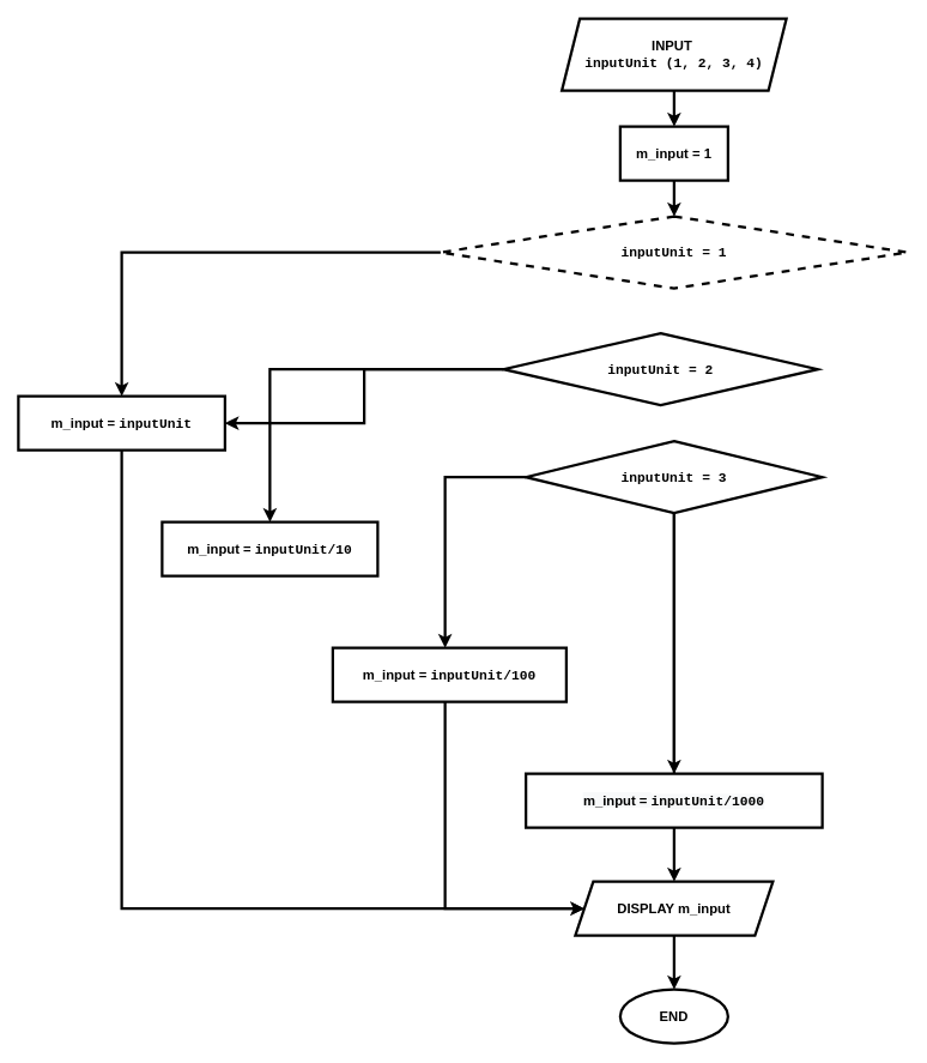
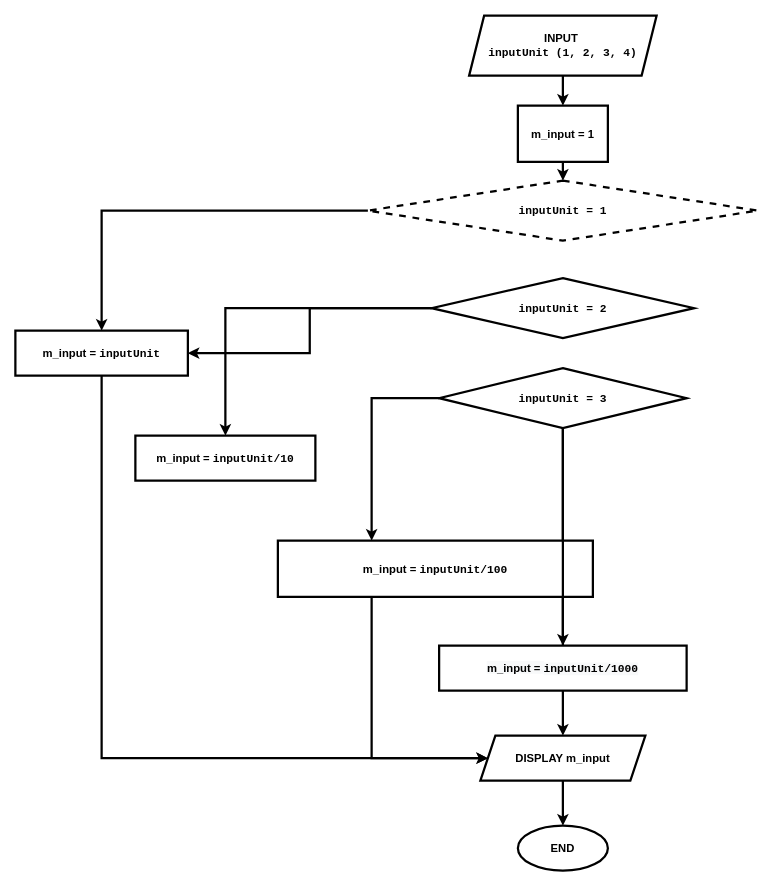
- <mxCell id="5" value="m_input = 1" style="whiteSpace=wrap;html=1;strokeWidth=3;fontStyle=1;fontSize=15;" vertex="1" parent="1"><mxGeometry x="690" y="140" width="120" height="60" as="geometry" /></mxCell>
+ <mxCell id="5" value="m_input = 1" style="whiteSpace=wrap;html=1;strokeWidth=3;fontStyle=1;fontSize=15;" vertex="1" parent="1"><mxGeometry x="690" y="140" width="120" height="75" as="geometry" /></mxCell>
- <mxCell id="12" value="&lt;span style=&quot;font-family: Consolas, &amp;quot;Courier New&amp;quot;, monospace;&quot;&gt;inputUnit&lt;/span&gt;&lt;span style=&quot;font-family: Consolas, &amp;quot;Courier New&amp;quot;, monospace; font-size: 15px;&quot;&gt;&amp;nbsp;= 2&lt;/span&gt;" style="rhombus;whiteSpace=wrap;html=1;strokeWidth=3;fontStyle=1;fontSize=15;" vertex="1" parent="1"><mxGeometry x="560" y="370" width="350" height="80" as="geometry" /></mxCell>
+ <mxCell id="12" value="&lt;span style=&quot;font-family: Consolas, &amp;quot;Courier New&amp;quot;, monospace;&quot;&gt;inputUnit&lt;/span&gt;&lt;span style=&quot;font-family: Consolas, &amp;quot;Courier New&amp;quot;, monospace; font-size: 15px;&quot;&gt;&amp;nbsp;= 2&lt;/span&gt;" style="rhombus;whiteSpace=wrap;html=1;strokeWidth=3;fontStyle=1;fontSize=15;" vertex="1" parent="1"><mxGeometry x="575" y="370" width="350" height="80" as="geometry" /></mxCell>
- <mxCell id="18" value="m_input&amp;nbsp;=&amp;nbsp;&lt;span style=&quot;font-family: Consolas, &amp;quot;Courier New&amp;quot;, monospace;&quot;&gt;inputUnit&lt;/span&gt;&lt;span style=&quot;font-family: Consolas, &amp;quot;Courier New&amp;quot;, monospace; font-size: 15px;&quot;&gt;/100&lt;/span&gt;" style="whiteSpace=wrap;html=1;strokeWidth=3;fontStyle=1;fontSize=15;" vertex="1" parent="1"><mxGeometry x="370" y="720" width="260" height="60" as="geometry" /></mxCell>
+ <mxCell id="18" value="m_input&amp;nbsp;=&amp;nbsp;&lt;span style=&quot;font-family: Consolas, &amp;quot;Courier New&amp;quot;, monospace;&quot;&gt;inputUnit&lt;/span&gt;&lt;span style=&quot;font-family: Consolas, &amp;quot;Courier New&amp;quot;, monospace; font-size: 15px;&quot;&gt;/100&lt;/span&gt;" style="whiteSpace=wrap;html=1;strokeWidth=3;fontStyle=1;fontSize=15;" vertex="1" parent="1"><mxGeometry x="370" y="720" width="420" height="75" as="geometry" /></mxCell>
